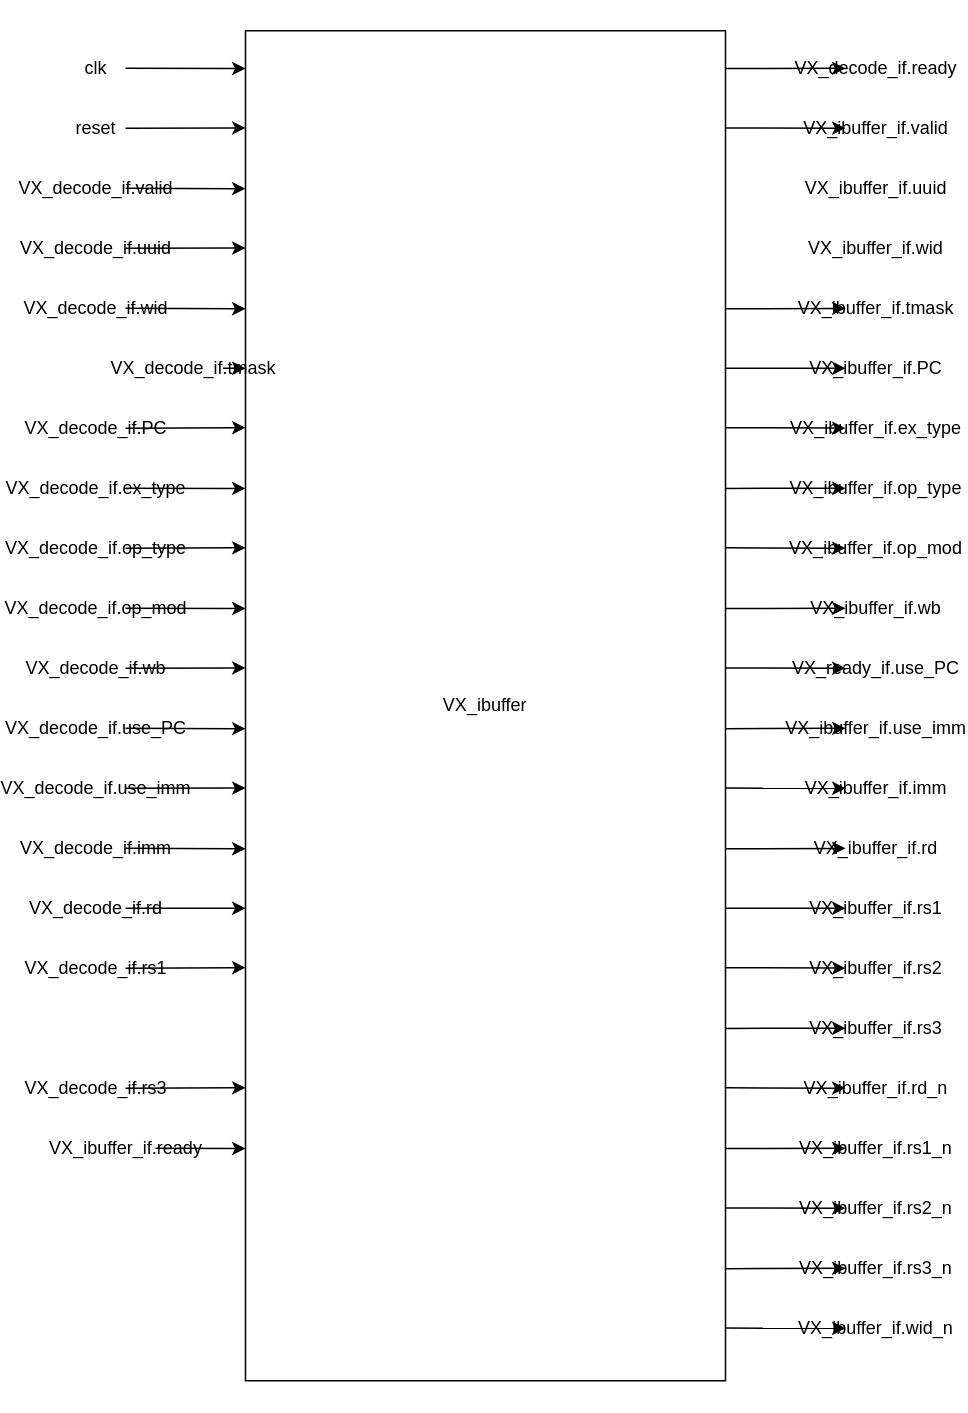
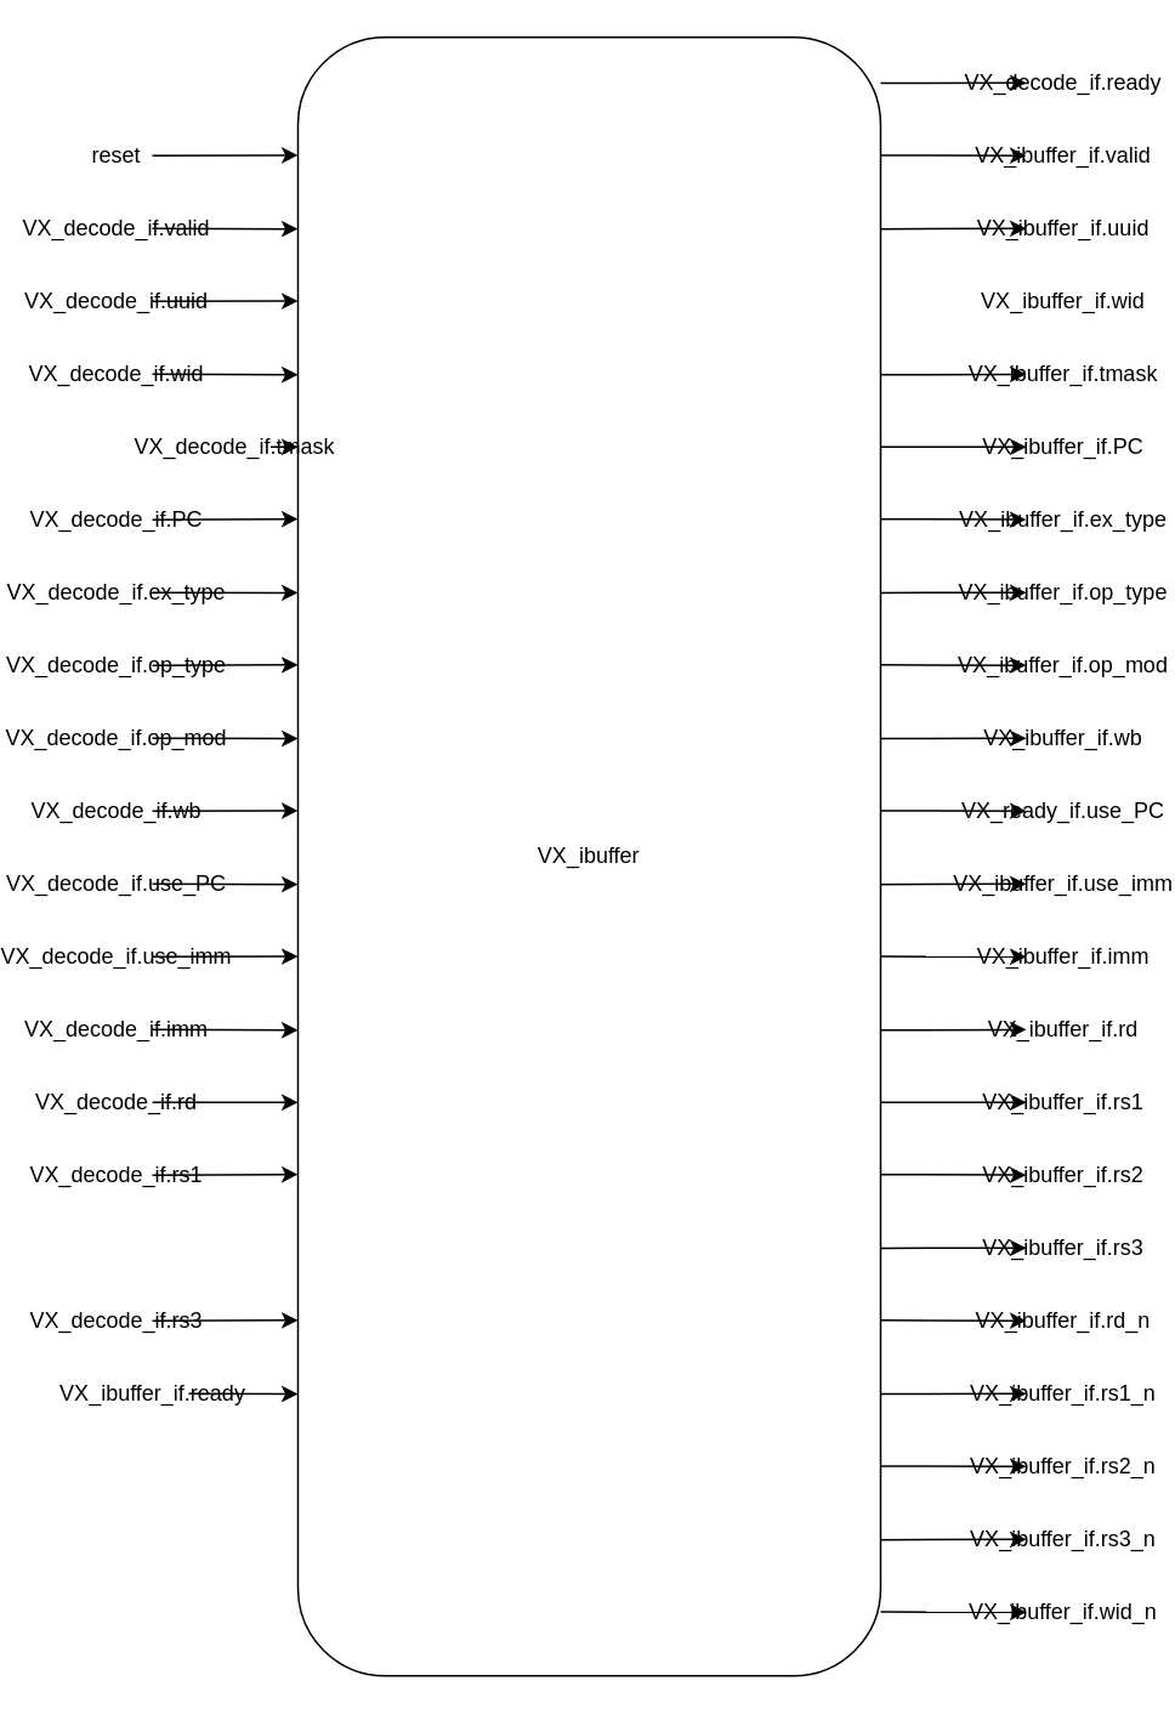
- <mxCell id="3" value="clk" style="text;html=1;align=center;verticalAlign=middle;resizable=1;points=[];autosize=1;strokeColor=none;fillColor=none;" vertex="1" parent="1"><mxGeometry x="20" y="30" width="40" height="30" as="geometry" /></mxCell>
- <mxCell id="4" value="" style="Arrow=classic;entryX=0;entryY=0.028;entryDx=0;entryDy=0;entryPerimeter=0;" edge="1" parent="1" source="3" target="2"><mxGeometry relative="1" as="geometry" /></mxCell>
+ <mxCell id="44" value="" style="Arrow=classic;exitX=1;exitY=0.117;exitDx=0;exitDy=0;;entryPerimeter=0;" edge="1" parent="1" source="2" target="43"><mxGeometry relative="1" as="geometry" /></mxCell>
- <mxCell id="2" value="VX_ibuffer" style="rounded=0;whiteSpace=wrap;html=1;" vertex="1" parent="1"><mxGeometry x="140" y="20" width="320" height="900" as="geometry" /></mxCell>
+ <mxCell id="2" value="VX_ibuffer" style="whiteSpace=wrap;html=1;rounded=1;" vertex="1" parent="1"><mxGeometry x="140" y="20" width="320" height="900" as="geometry" /></mxCell>
